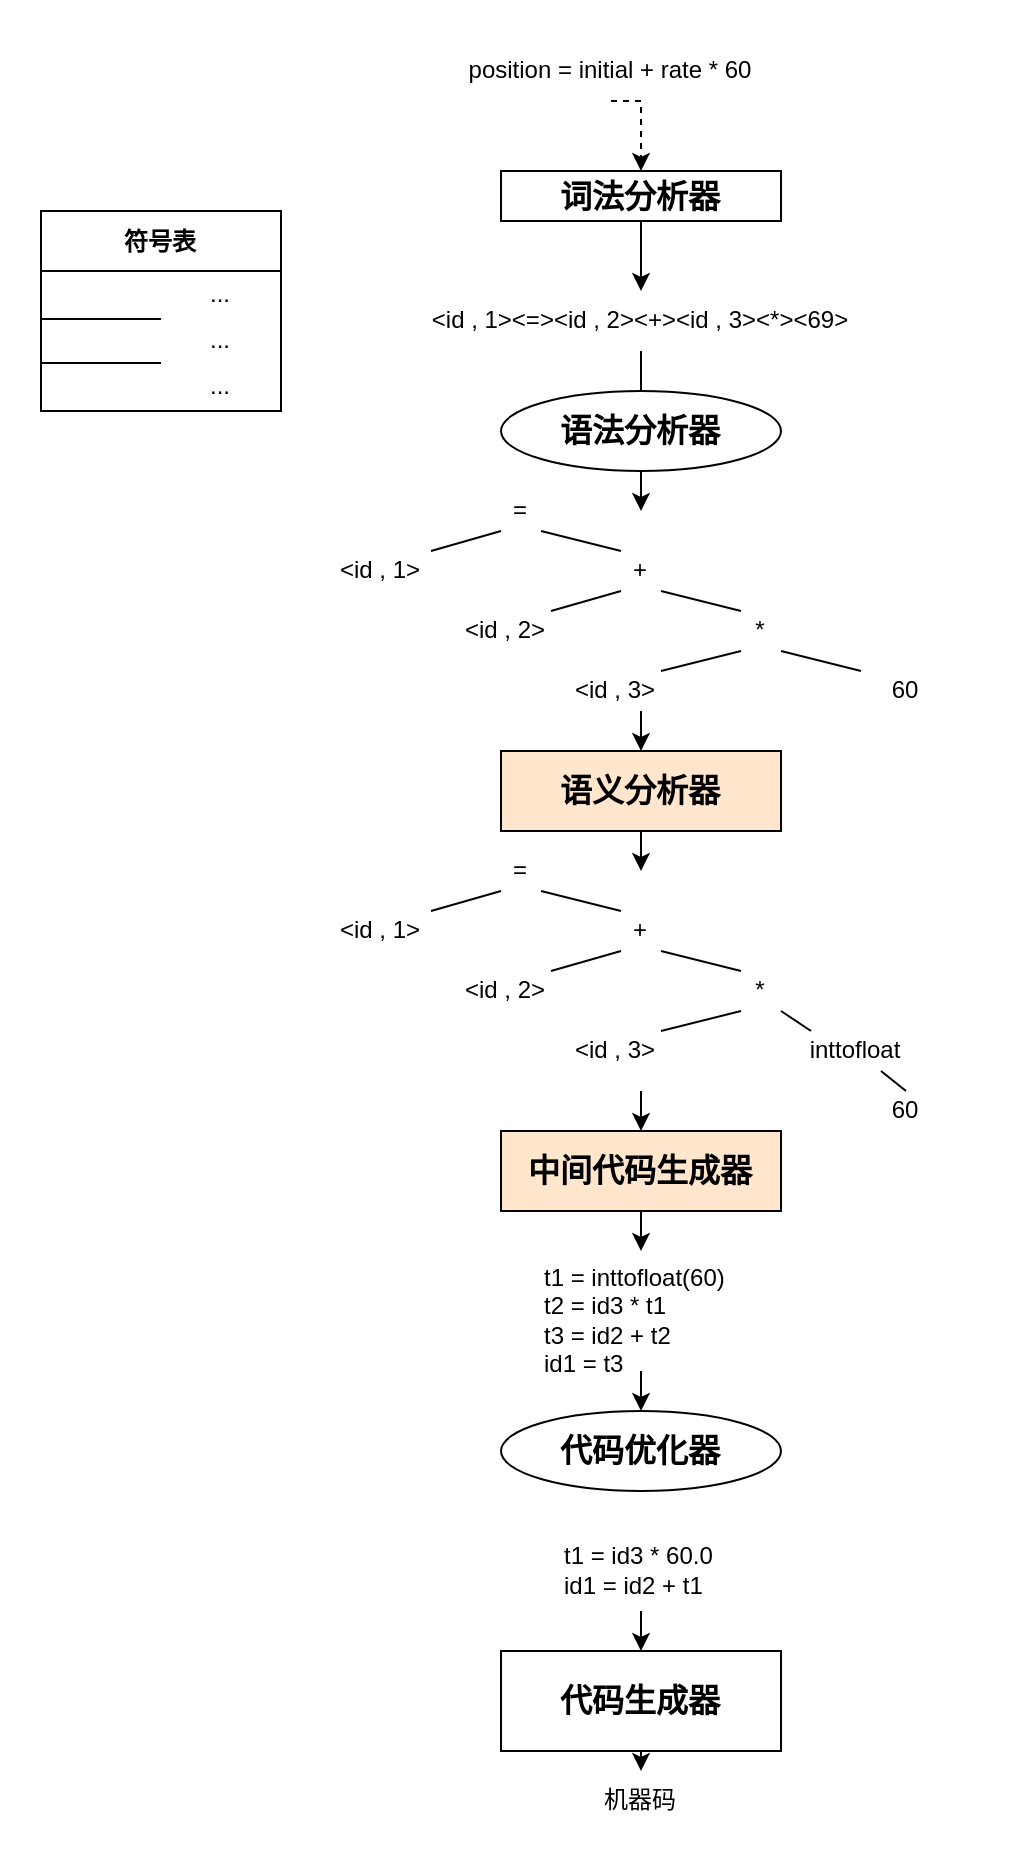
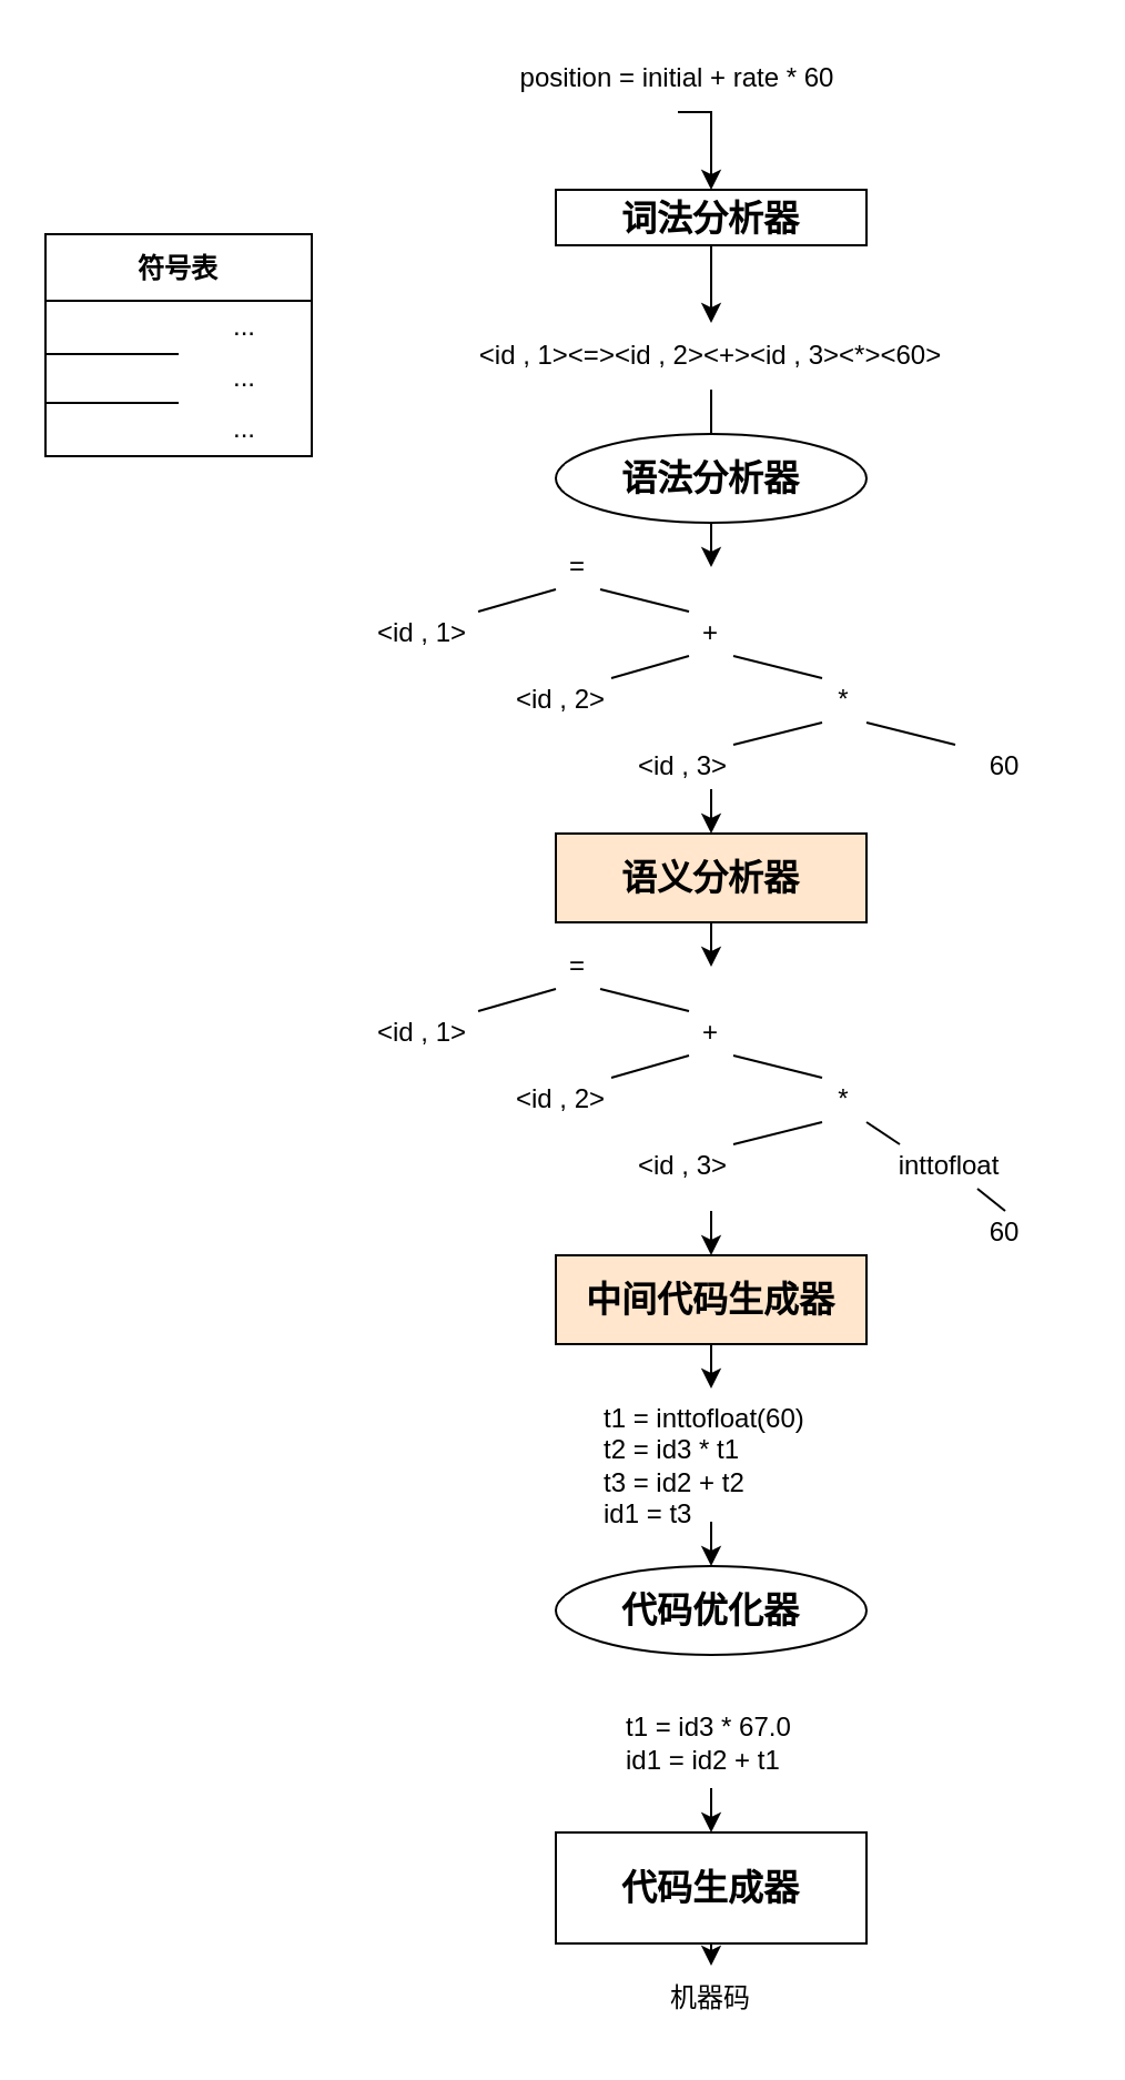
- <mxCell id="4" style="edgeStyle=orthogonalEdgeStyle;rounded=0;orthogonalLoop=1;jettySize=auto;html=1;exitX=0.5;exitY=1;exitDx=0;exitDy=0;entryX=0.5;entryY=0;entryDx=0;entryDy=0;dashed=1;" edge="1" source="5" target="3" parent="1"><mxGeometry relative="1" as="geometry" /></mxCell>
+ <mxCell id="4" style="edgeStyle=orthogonalEdgeStyle;rounded=0;orthogonalLoop=1;jettySize=auto;html=1;exitX=0.5;exitY=1;exitDx=0;exitDy=0;entryX=0.5;entryY=0;entryDx=0;entryDy=0;" edge="1" source="5" target="3" parent="1"><mxGeometry relative="1" as="geometry" /></mxCell>
- <mxCell id="9" value="&amp;lt;id , 1&amp;gt;&amp;lt;=&amp;gt;&amp;lt;id , 2&amp;gt;&amp;lt;+&amp;gt;&amp;lt;id , 3&amp;gt;&amp;lt;*&amp;gt;&amp;lt;69&amp;gt;" style="text;html=1;strokeColor=none;fillColor=none;align=center;verticalAlign=middle;whiteSpace=wrap;rounded=0;fontSize=12;" vertex="1" parent="1"><mxGeometry x="170" y="145" width="300" height="30" as="geometry" /></mxCell>
+ <mxCell id="9" value="&amp;lt;id , 1&amp;gt;&amp;lt;=&amp;gt;&amp;lt;id , 2&amp;gt;&amp;lt;+&amp;gt;&amp;lt;id , 3&amp;gt;&amp;lt;*&amp;gt;&amp;lt;60&amp;gt;" style="text;html=1;strokeColor=none;fillColor=none;align=center;verticalAlign=middle;whiteSpace=wrap;rounded=0;fontSize=12;" vertex="1" parent="1"><mxGeometry x="170" y="145" width="300" height="30" as="geometry" /></mxCell>
- <mxCell id="49" value="t1 = id3 * 60.0&lt;br&gt;id1 = id2 + t1" style="text;html=1;strokeColor=none;fillColor=none;align=left;verticalAlign=middle;whiteSpace=wrap;rounded=0;labelPosition=center;verticalLabelPosition=middle;" vertex="1" parent="1"><mxGeometry x="280" y="765" width="80" height="40" as="geometry" /></mxCell>
+ <mxCell id="49" value="t1 = id3 * 67.0&lt;br&gt;id1 = id2 + t1" style="text;html=1;strokeColor=none;fillColor=none;align=left;verticalAlign=middle;whiteSpace=wrap;rounded=0;labelPosition=center;verticalLabelPosition=middle;" vertex="1" parent="1"><mxGeometry x="280" y="765" width="80" height="40" as="geometry" /></mxCell>
